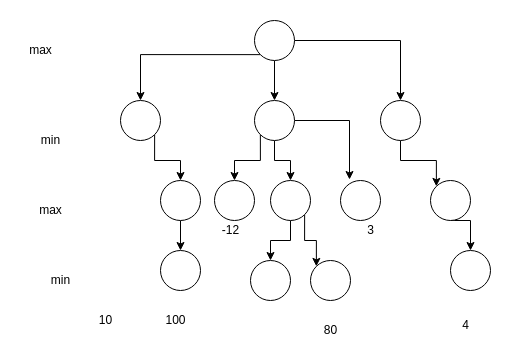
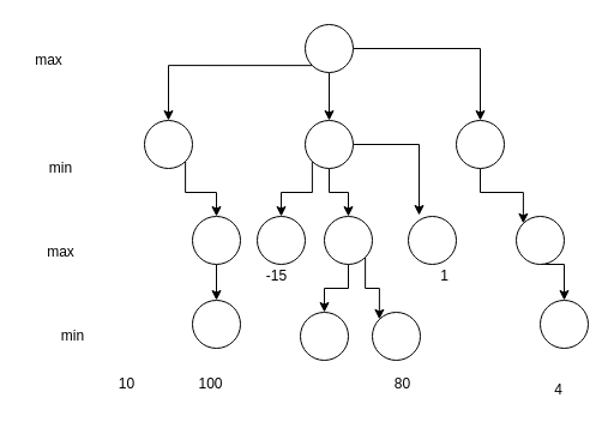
- <mxCell id="30" value="-12" style="text;html=1;align=center;verticalAlign=middle;resizable=0;points=[];autosize=1;strokeColor=none;" vertex="1" parent="1"><mxGeometry x="215" y="220" width="30" height="20" as="geometry" /></mxCell>
+ <mxCell id="30" value="-15" style="text;html=1;align=center;verticalAlign=middle;resizable=0;points=[];autosize=1;strokeColor=none;" vertex="1" parent="1"><mxGeometry x="215" y="220" width="30" height="20" as="geometry" /></mxCell>
- <mxCell id="31" value="3" style="text;html=1;align=center;verticalAlign=middle;resizable=0;points=[];autosize=1;strokeColor=none;" vertex="1" parent="1"><mxGeometry x="360" y="220" width="20" height="20" as="geometry" /></mxCell>
+ <mxCell id="31" value="1" style="text;html=1;align=center;verticalAlign=middle;resizable=0;points=[];autosize=1;strokeColor=none;" vertex="1" parent="1"><mxGeometry x="360" y="220" width="20" height="20" as="geometry" /></mxCell>
- <mxCell id="29" value="80" style="text;html=1;align=center;verticalAlign=middle;resizable=0;points=[];autosize=1;strokeColor=none;" vertex="1" parent="1"><mxGeometry x="315" y="320" width="30" height="20" as="geometry" /></mxCell>
+ <mxCell id="29" value="80" style="text;html=1;align=center;verticalAlign=middle;resizable=0;points=[];autosize=1;strokeColor=none;" vertex="1" parent="1"><mxGeometry x="320" y="310" width="30" height="20" as="geometry" /></mxCell>
